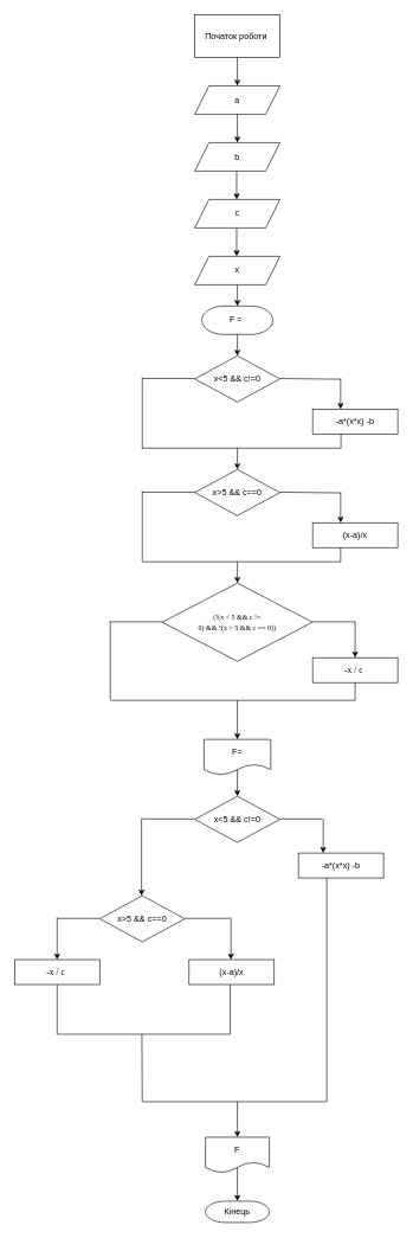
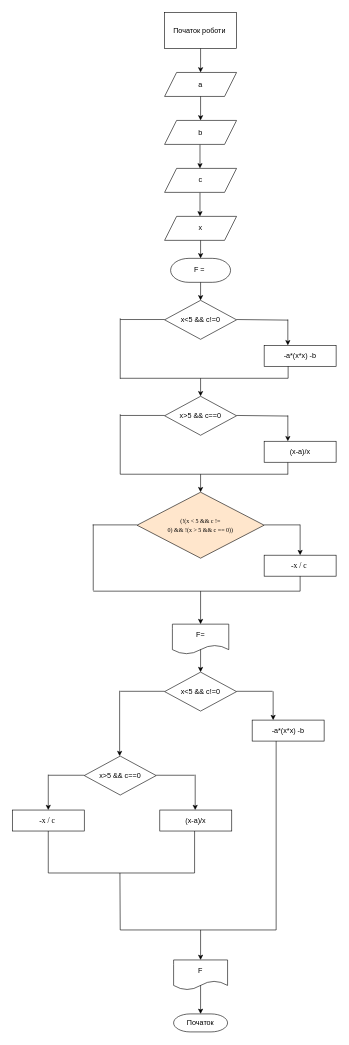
- <mxCell id="34" value="&lt;span style=&quot;line-height: 106% ; font-family: &amp;#34;consolas&amp;#34; ; font-size: 10px&quot;&gt;&lt;font style=&quot;font-size: 10px&quot;&gt;(!(x &amp;lt; 5 &amp;amp;&amp;amp; c !=&lt;br&gt;0) &amp;amp;&amp;amp; !(x &amp;gt; 5 &amp;amp;&amp;amp; c == 0))&lt;/font&gt;&lt;/span&gt;" style="rhombus;whiteSpace=wrap;html=1;align=center;" vertex="1" parent="1"><mxGeometry x="228" y="820" width="212" height="110" as="geometry" /></mxCell>
+ <mxCell id="34" value="&lt;span style=&quot;line-height: 106% ; font-family: &amp;#34;consolas&amp;#34; ; font-size: 10px&quot;&gt;&lt;font style=&quot;font-size: 10px&quot;&gt;(!(x &amp;lt; 5 &amp;amp;&amp;amp; c !=&lt;br&gt;0) &amp;amp;&amp;amp; !(x &amp;gt; 5 &amp;amp;&amp;amp; c == 0))&lt;/font&gt;&lt;/span&gt;" style="rhombus;whiteSpace=wrap;html=1;align=center;fillColor=#ffe6cc;" vertex="1" parent="1"><mxGeometry x="228" y="820" width="212" height="110" as="geometry" /></mxCell>
- <mxCell id="73" value="Кінець" style="strokeWidth=1;html=1;shape=mxgraph.flowchart.terminator;whiteSpace=wrap;" vertex="1" parent="1"><mxGeometry x="289" y="1690" width="90" height="30" as="geometry" /></mxCell>
+ <mxCell id="73" value="Початок" style="strokeWidth=1;html=1;shape=mxgraph.flowchart.terminator;whiteSpace=wrap;" vertex="1" parent="1"><mxGeometry x="289" y="1690" width="90" height="30" as="geometry" /></mxCell>
